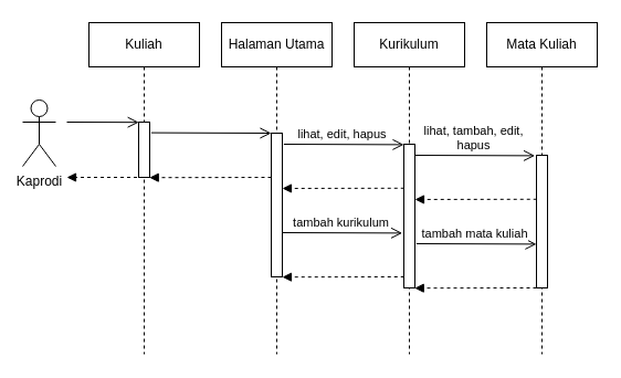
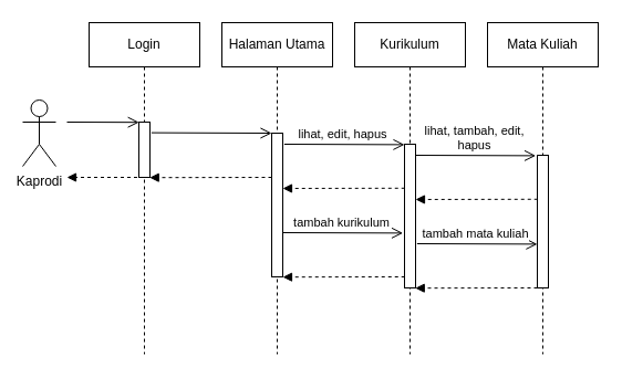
- <mxCell id="3" value="Kuliah" style="shape=umlLifeline;perimeter=lifelinePerimeter;whiteSpace=wrap;html=1;container=1;collapsible=0;recursiveResize=0;outlineConnect=0;" vertex="1" parent="1"><mxGeometry x="80" y="20" width="100" height="300" as="geometry" /></mxCell>
+ <mxCell id="3" value="Login" style="shape=umlLifeline;perimeter=lifelinePerimeter;whiteSpace=wrap;html=1;container=1;collapsible=0;recursiveResize=0;outlineConnect=0;" vertex="1" parent="1"><mxGeometry x="80" y="20" width="100" height="300" as="geometry" /></mxCell>
